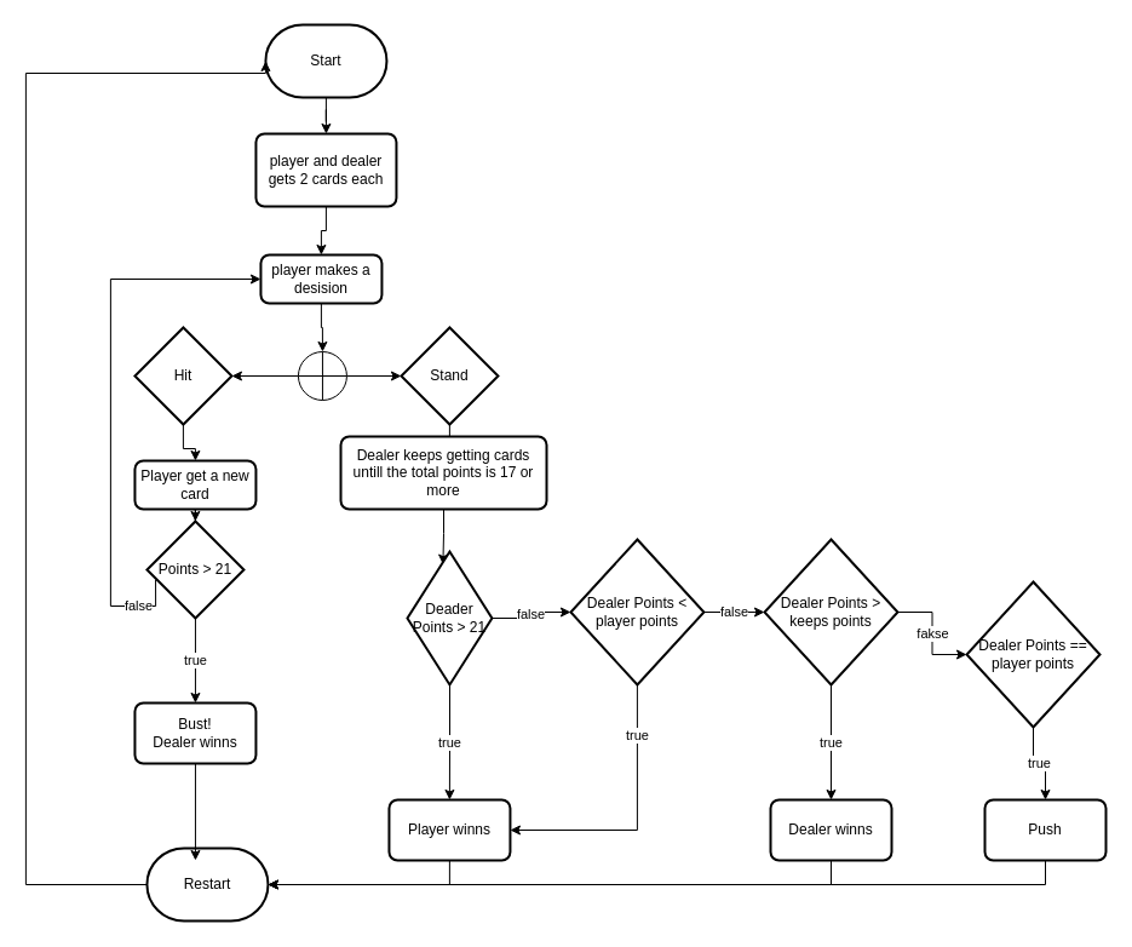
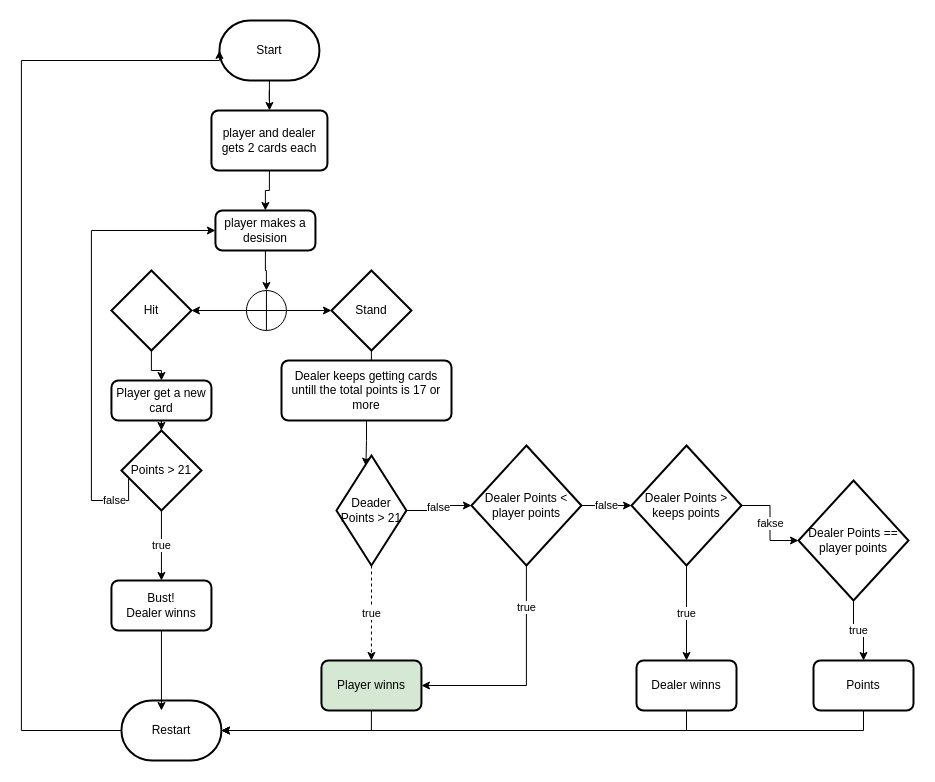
- <mxCell id="27" value="true" style="edgeStyle=orthogonalEdgeStyle;rounded=0;orthogonalLoop=1;jettySize=auto;html=1;" edge="1" parent="1" source="29" target="31"><mxGeometry relative="1" as="geometry" /></mxCell>
+ <mxCell id="27" value="true" style="edgeStyle=orthogonalEdgeStyle;rounded=0;orthogonalLoop=1;jettySize=auto;html=1;dashed=1;" edge="1" parent="1" source="29" target="31"><mxGeometry relative="1" as="geometry" /></mxCell>
- <mxCell id="31" value="Player winns" style="rounded=1;whiteSpace=wrap;html=1;absoluteArcSize=1;arcSize=14;strokeWidth=2;" vertex="1" parent="1"><mxGeometry x="320.94" y="660" width="100" height="50" as="geometry" /></mxCell>
+ <mxCell id="31" value="Player winns" style="rounded=1;whiteSpace=wrap;html=1;absoluteArcSize=1;arcSize=14;strokeWidth=2;fillColor=#d5e8d4;" vertex="1" parent="1"><mxGeometry x="320.94" y="660" width="100" height="50" as="geometry" /></mxCell>
- <mxCell id="44" value="Push" style="rounded=1;whiteSpace=wrap;html=1;absoluteArcSize=1;arcSize=14;strokeWidth=2;" vertex="1" parent="1"><mxGeometry x="813" y="660" width="100" height="50" as="geometry" /></mxCell>
+ <mxCell id="44" value="Points" style="rounded=1;whiteSpace=wrap;html=1;absoluteArcSize=1;arcSize=14;strokeWidth=2;" vertex="1" parent="1"><mxGeometry x="813" y="660" width="100" height="50" as="geometry" /></mxCell>
